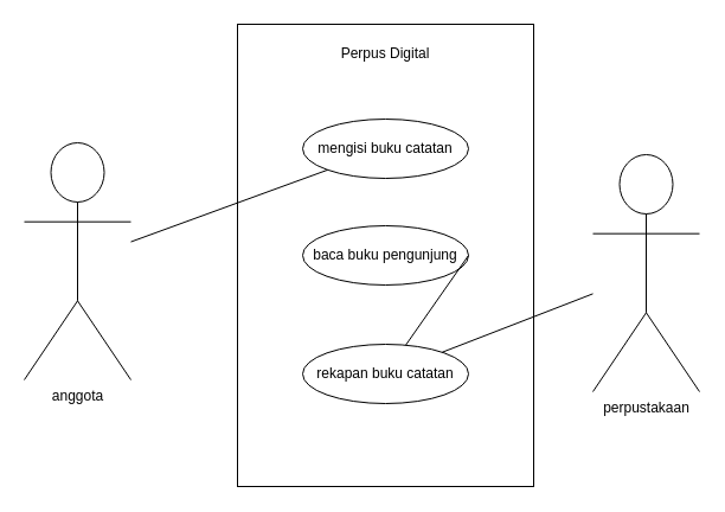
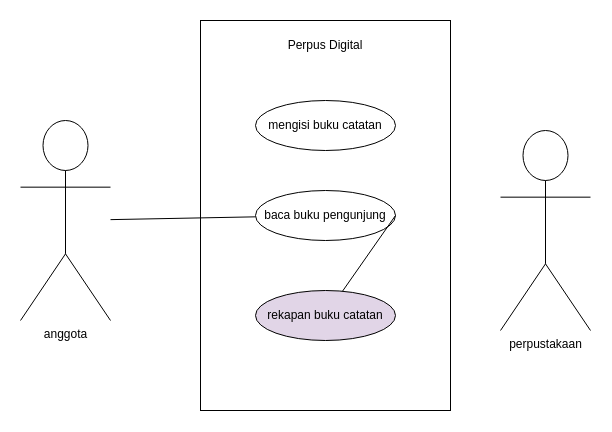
- <mxCell id="9" value="" style="endArrow=none;html=1;rounded=0;" edge="1" parent="1" source="2" target="6"><mxGeometry width="50" height="50" relative="1" as="geometry"><mxPoint x="150" y="230" as="sourcePoint" /><mxPoint x="200" y="180" as="targetPoint" /></mxGeometry></mxCell>
+ <mxCell id="9" value="" style="endArrow=none;html=1;rounded=0;" edge="1" parent="1" source="2" target="7"><mxGeometry width="50" height="50" relative="1" as="geometry"><mxPoint x="150" y="230" as="sourcePoint" /><mxPoint x="200" y="180" as="targetPoint" /></mxGeometry></mxCell>
- <mxCell id="11" value="" style="endArrow=none;html=1;rounded=0;" edge="1" parent="1" source="8" target="3"><mxGeometry width="50" height="50" relative="1" as="geometry"><mxPoint x="440" y="240" as="sourcePoint" /><mxPoint x="490" y="190" as="targetPoint" /></mxGeometry></mxCell>
- <mxCell id="8" value="rekapan buku catatan" style="ellipse;whiteSpace=wrap;html=1;" vertex="1" parent="1"><mxGeometry x="255" y="290" width="140" height="50" as="geometry" /></mxCell>
+ <mxCell id="8" value="rekapan buku catatan" style="ellipse;whiteSpace=wrap;html=1;fillColor=#e1d5e7;" vertex="1" parent="1"><mxGeometry x="255" y="290" width="140" height="50" as="geometry" /></mxCell>
